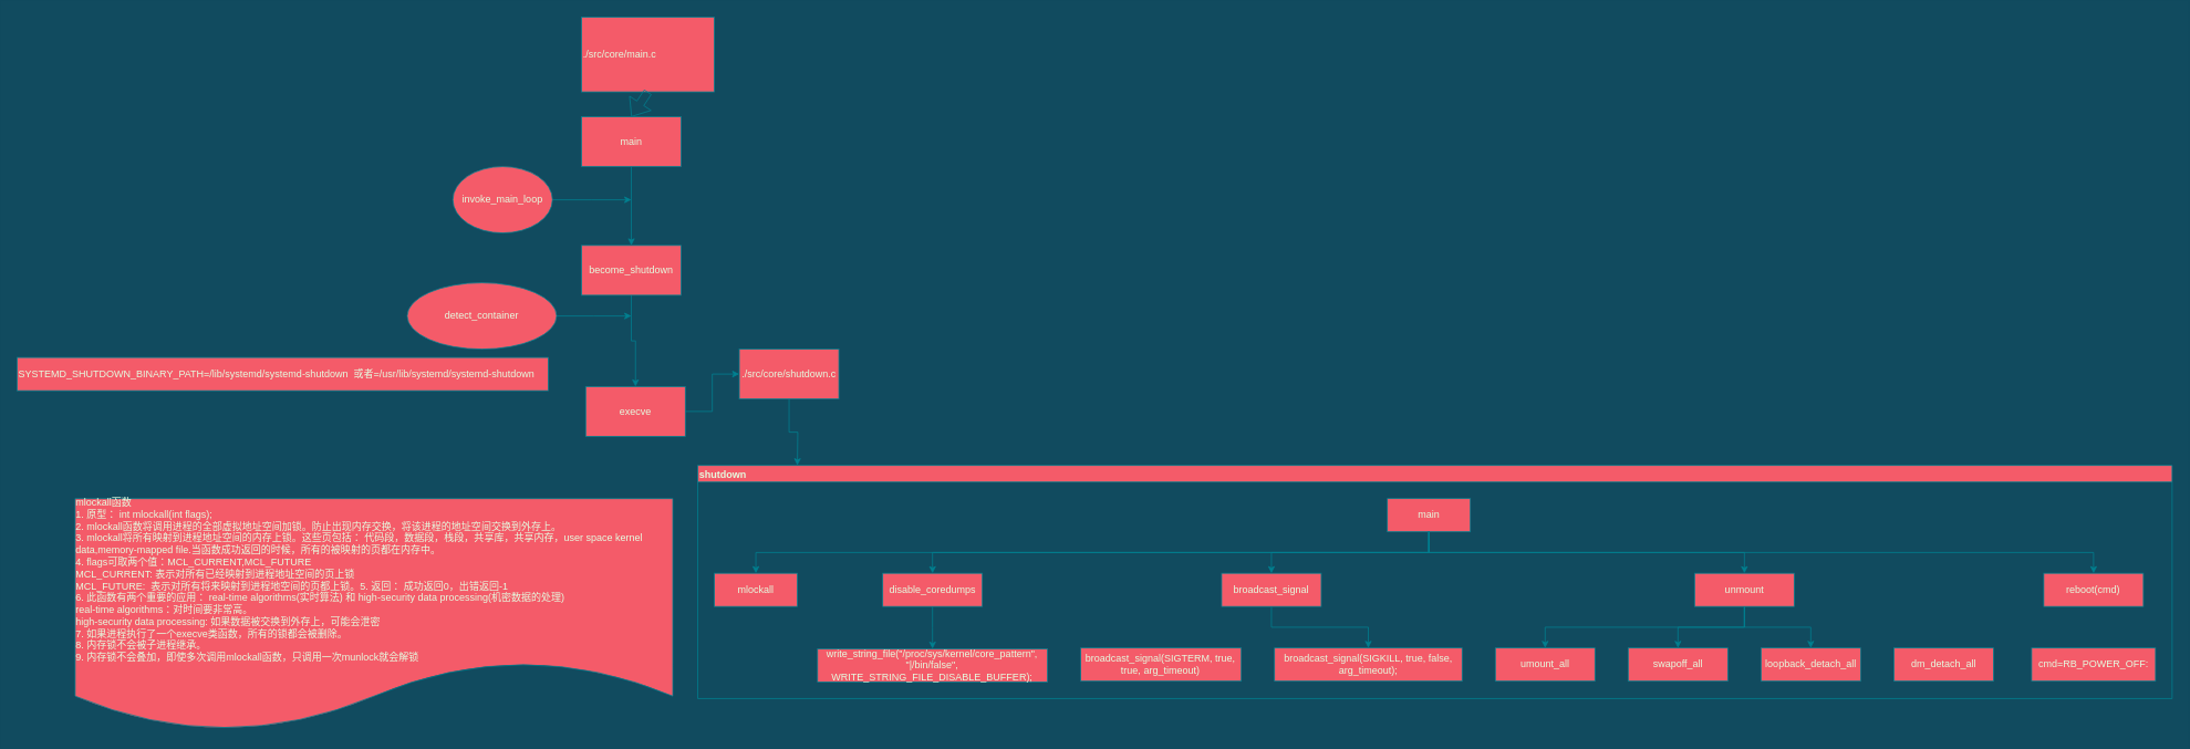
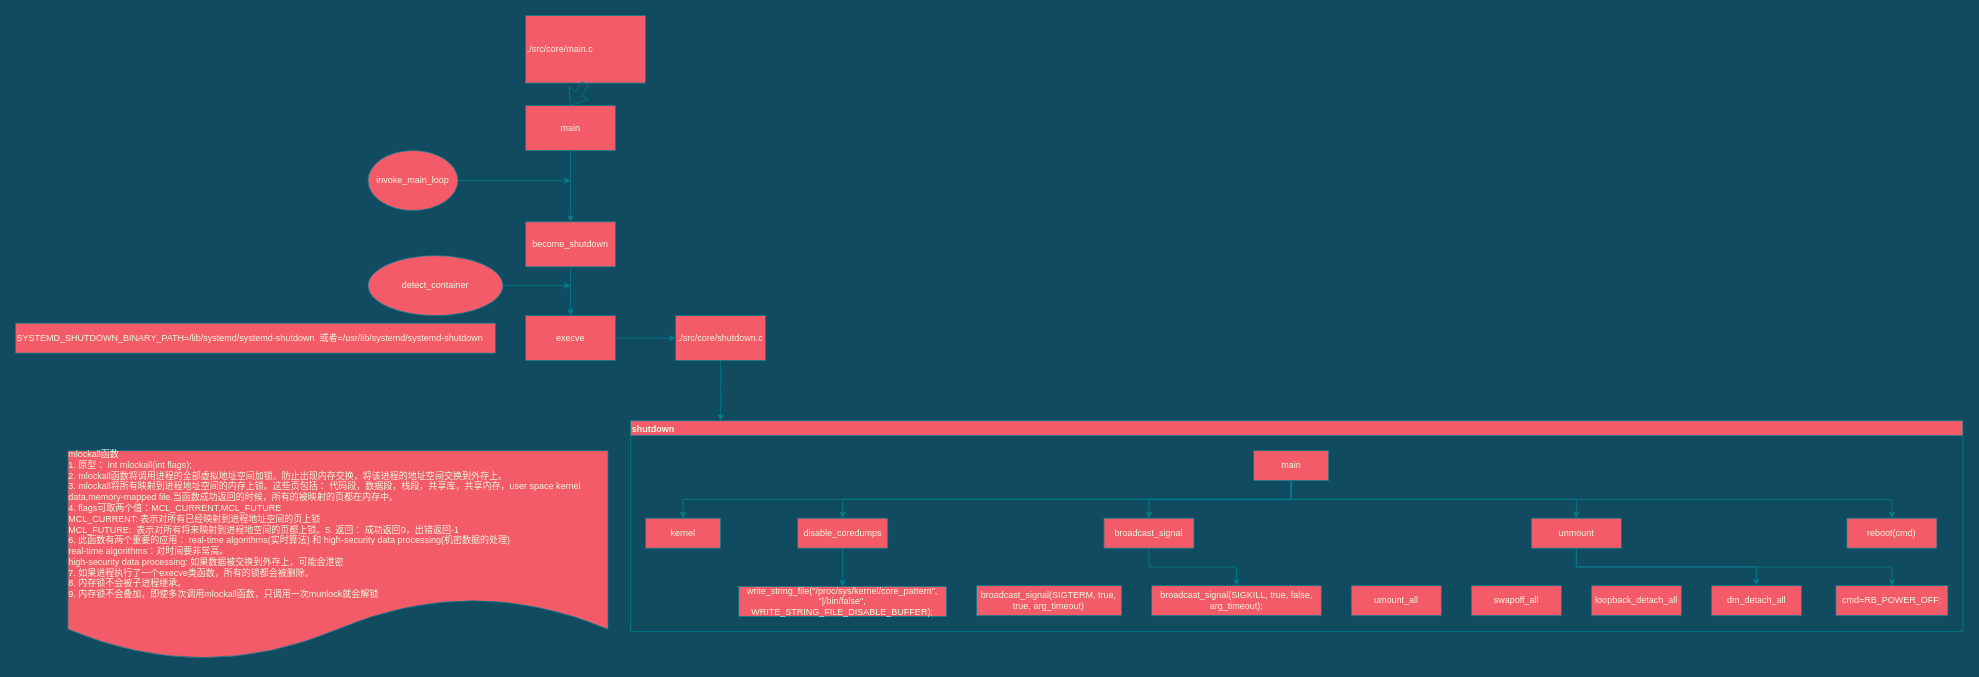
- <mxCell id="7" value="invoke_main_loop" style="ellipse;whiteSpace=wrap;html=1;fillColor=#F45B69;strokeColor=#028090;fontColor=#E4FDE1;" vertex="1" parent="1"><mxGeometry x="545" y="200" width="120" height="80" as="geometry" /></mxCell>
+ <mxCell id="7" value="invoke_main_loop" style="ellipse;whiteSpace=wrap;html=1;fillColor=#F45B69;strokeColor=#028090;fontColor=#E4FDE1;" vertex="1" parent="1"><mxGeometry x="490" y="200" width="120" height="80" as="geometry" /></mxCell>
- <mxCell id="17" value="./src/core/shutdown.c" style="rounded=0;whiteSpace=wrap;html=1;fillColor=#F45B69;strokeColor=#028090;fontColor=#E4FDE1;" vertex="1" parent="1"><mxGeometry x="890" y="420" width="120" height="60" as="geometry" /></mxCell>
+ <mxCell id="17" value="./src/core/shutdown.c" style="rounded=0;whiteSpace=wrap;html=1;fillColor=#F45B69;strokeColor=#028090;fontColor=#E4FDE1;" vertex="1" parent="1"><mxGeometry x="900" y="420" width="120" height="60" as="geometry" /></mxCell>
- <mxCell id="9" value="execve" style="rounded=0;whiteSpace=wrap;html=1;fillColor=#F45B69;strokeColor=#028090;fontColor=#E4FDE1;" vertex="1" parent="1"><mxGeometry x="705" y="465" width="120" height="60" as="geometry" /></mxCell>
+ <mxCell id="9" value="execve" style="rounded=0;whiteSpace=wrap;html=1;fillColor=#F45B69;strokeColor=#028090;fontColor=#E4FDE1;" vertex="1" parent="1"><mxGeometry x="700" y="420" width="120" height="60" as="geometry" /></mxCell>
- <mxCell id="19" value="mlockall" style="whiteSpace=wrap;html=1;fillColor=#F45B69;strokeColor=#028090;fontColor=#E4FDE1;" vertex="1" parent="18"><mxGeometry x="20" y="130" width="100" height="40" as="geometry" /></mxCell>
+ <mxCell id="19" value="kernel" style="whiteSpace=wrap;html=1;fillColor=#F45B69;strokeColor=#028090;fontColor=#E4FDE1;" vertex="1" parent="18"><mxGeometry x="20" y="130" width="100" height="40" as="geometry" /></mxCell>
- <mxCell id="35" value="" style="edgeStyle=elbowEdgeStyle;elbow=vertical;html=1;rounded=0;labelBackgroundColor=#114B5F;strokeColor=#028090;fontColor=#E4FDE1;" edge="1" target="36" source="32" parent="18"><mxGeometry relative="1" as="geometry"><mxPoint x="-2492.789" y="580" as="sourcePoint" /></mxGeometry></mxCell>
- <mxCell id="37" value="" style="edgeStyle=elbowEdgeStyle;elbow=vertical;html=1;rounded=0;labelBackgroundColor=#114B5F;strokeColor=#028090;fontColor=#E4FDE1;" edge="1" target="38" source="32" parent="18"><mxGeometry relative="1" as="geometry"><mxPoint x="-2422.421" y="670" as="sourcePoint" /></mxGeometry></mxCell>
+ <mxCell id="37" value="" style="edgeStyle=elbowEdgeStyle;elbow=vertical;html=1;rounded=0;labelBackgroundColor=#114B5F;strokeColor=#028090;fontColor=#E4FDE1;" edge="1" target="43" source="32" parent="18"><mxGeometry relative="1" as="geometry"><mxPoint x="-2422.421" y="670" as="sourcePoint" /></mxGeometry></mxCell>
- <mxCell id="39" value="" style="edgeStyle=elbowEdgeStyle;elbow=vertical;html=1;rounded=0;labelBackgroundColor=#114B5F;strokeColor=#028090;fontColor=#E4FDE1;" edge="1" target="40" source="32" parent="18"><mxGeometry relative="1" as="geometry"><mxPoint x="-1462.053" y="670" as="sourcePoint" /></mxGeometry></mxCell>
+ <mxCell id="41" value="" style="edgeStyle=elbowEdgeStyle;elbow=vertical;html=1;rounded=0;labelBackgroundColor=#114B5F;strokeColor=#028090;fontColor=#E4FDE1;" edge="1" target="42" source="32" parent="18"><mxGeometry relative="1" as="geometry"><mxPoint x="-189.685" y="670" as="sourcePoint" /></mxGeometry></mxCell>
